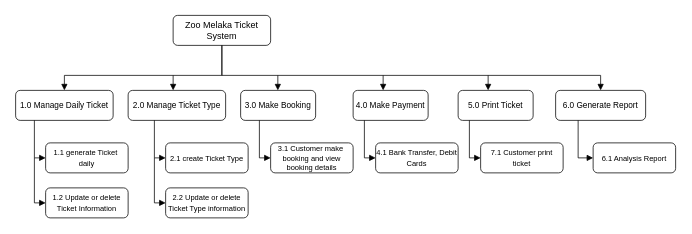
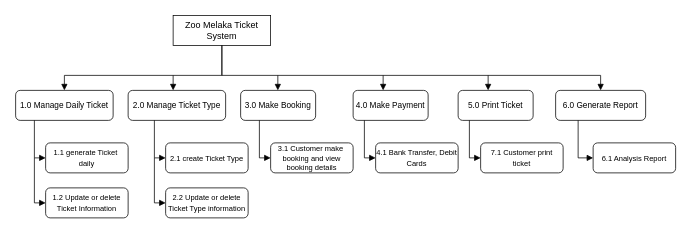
- <mxCell id="2" value="Zoo Melaka Ticket System" style="rounded=1;whiteSpace=wrap;html=1;" vertex="1" parent="1"><mxGeometry x="230" y="20" width="130" height="40" as="geometry" /></mxCell>
+ <mxCell id="2" value="Zoo Melaka Ticket System" style="whiteSpace=wrap;html=1;rounded=0;" vertex="1" parent="1"><mxGeometry x="230" y="20" width="130" height="40" as="geometry" /></mxCell>
